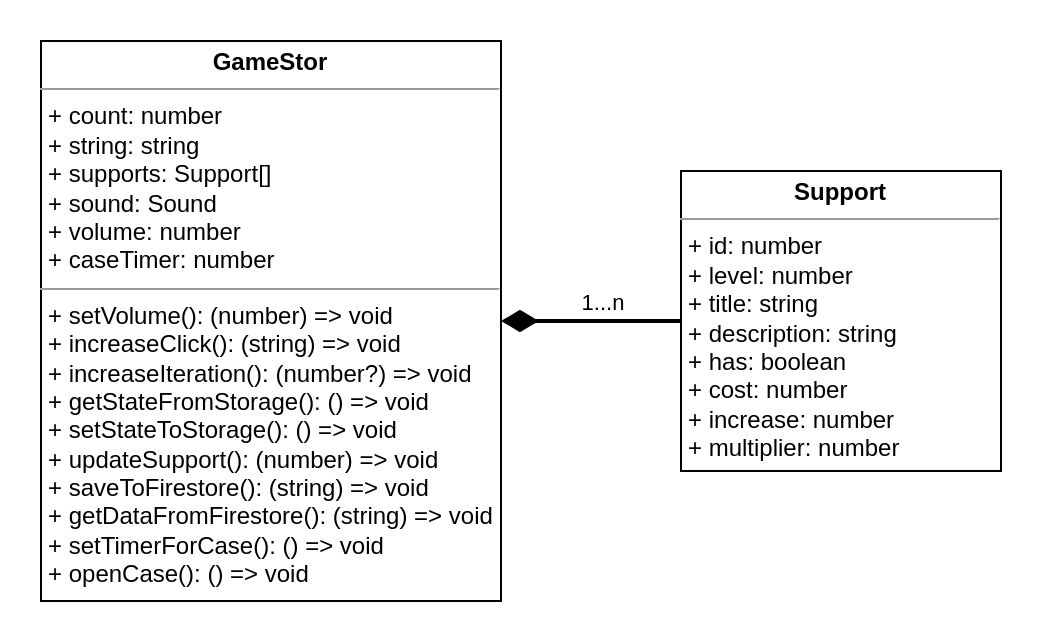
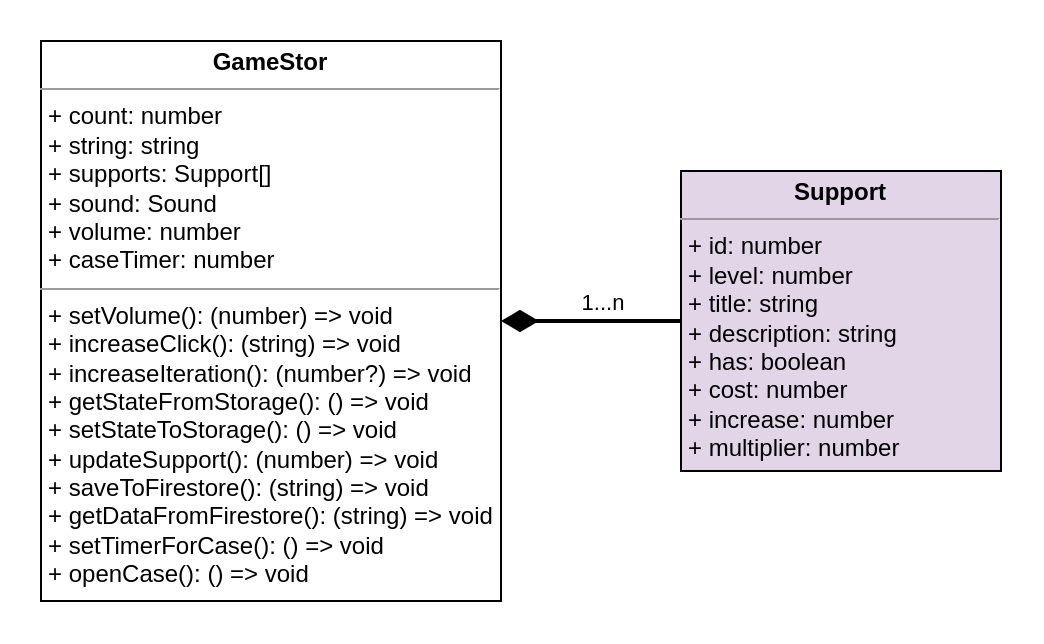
- <mxCell id="3" value="&lt;p style=&quot;margin:0px;margin-top:4px;text-align:center;&quot;&gt;&lt;b&gt;Support&lt;/b&gt;&lt;/p&gt;&lt;hr size=&quot;1&quot;&gt;&lt;p style=&quot;margin:0px;margin-left:4px;&quot;&gt;+ id: number&lt;/p&gt;&lt;p style=&quot;margin:0px;margin-left:4px;&quot;&gt;+ level: number&lt;/p&gt;&lt;p style=&quot;margin:0px;margin-left:4px;&quot;&gt;+ title: string&lt;/p&gt;&lt;p style=&quot;margin:0px;margin-left:4px;&quot;&gt;+ description: string&lt;/p&gt;&lt;p style=&quot;margin:0px;margin-left:4px;&quot;&gt;+ has: boolean&lt;/p&gt;&lt;p style=&quot;margin:0px;margin-left:4px;&quot;&gt;+ cost: number&lt;/p&gt;&lt;p style=&quot;margin:0px;margin-left:4px;&quot;&gt;+ increase: number&lt;/p&gt;&lt;p style=&quot;margin:0px;margin-left:4px;&quot;&gt;+ multiplier: number&lt;/p&gt;" style="verticalAlign=top;align=left;overflow=fill;fontSize=12;fontFamily=Helvetica;html=1;whiteSpace=wrap;" vertex="1" parent="1"><mxGeometry x="340" y="85" width="160" height="150" as="geometry" /></mxCell>
+ <mxCell id="3" value="&lt;p style=&quot;margin:0px;margin-top:4px;text-align:center;&quot;&gt;&lt;b&gt;Support&lt;/b&gt;&lt;/p&gt;&lt;hr size=&quot;1&quot;&gt;&lt;p style=&quot;margin:0px;margin-left:4px;&quot;&gt;+ id: number&lt;/p&gt;&lt;p style=&quot;margin:0px;margin-left:4px;&quot;&gt;+ level: number&lt;/p&gt;&lt;p style=&quot;margin:0px;margin-left:4px;&quot;&gt;+ title: string&lt;/p&gt;&lt;p style=&quot;margin:0px;margin-left:4px;&quot;&gt;+ description: string&lt;/p&gt;&lt;p style=&quot;margin:0px;margin-left:4px;&quot;&gt;+ has: boolean&lt;/p&gt;&lt;p style=&quot;margin:0px;margin-left:4px;&quot;&gt;+ cost: number&lt;/p&gt;&lt;p style=&quot;margin:0px;margin-left:4px;&quot;&gt;+ increase: number&lt;/p&gt;&lt;p style=&quot;margin:0px;margin-left:4px;&quot;&gt;+ multiplier: number&lt;/p&gt;" style="verticalAlign=top;align=left;overflow=fill;fontSize=12;fontFamily=Helvetica;html=1;whiteSpace=wrap;fillColor=#e1d5e7;" vertex="1" parent="1"><mxGeometry x="340" y="85" width="160" height="150" as="geometry" /></mxCell>
